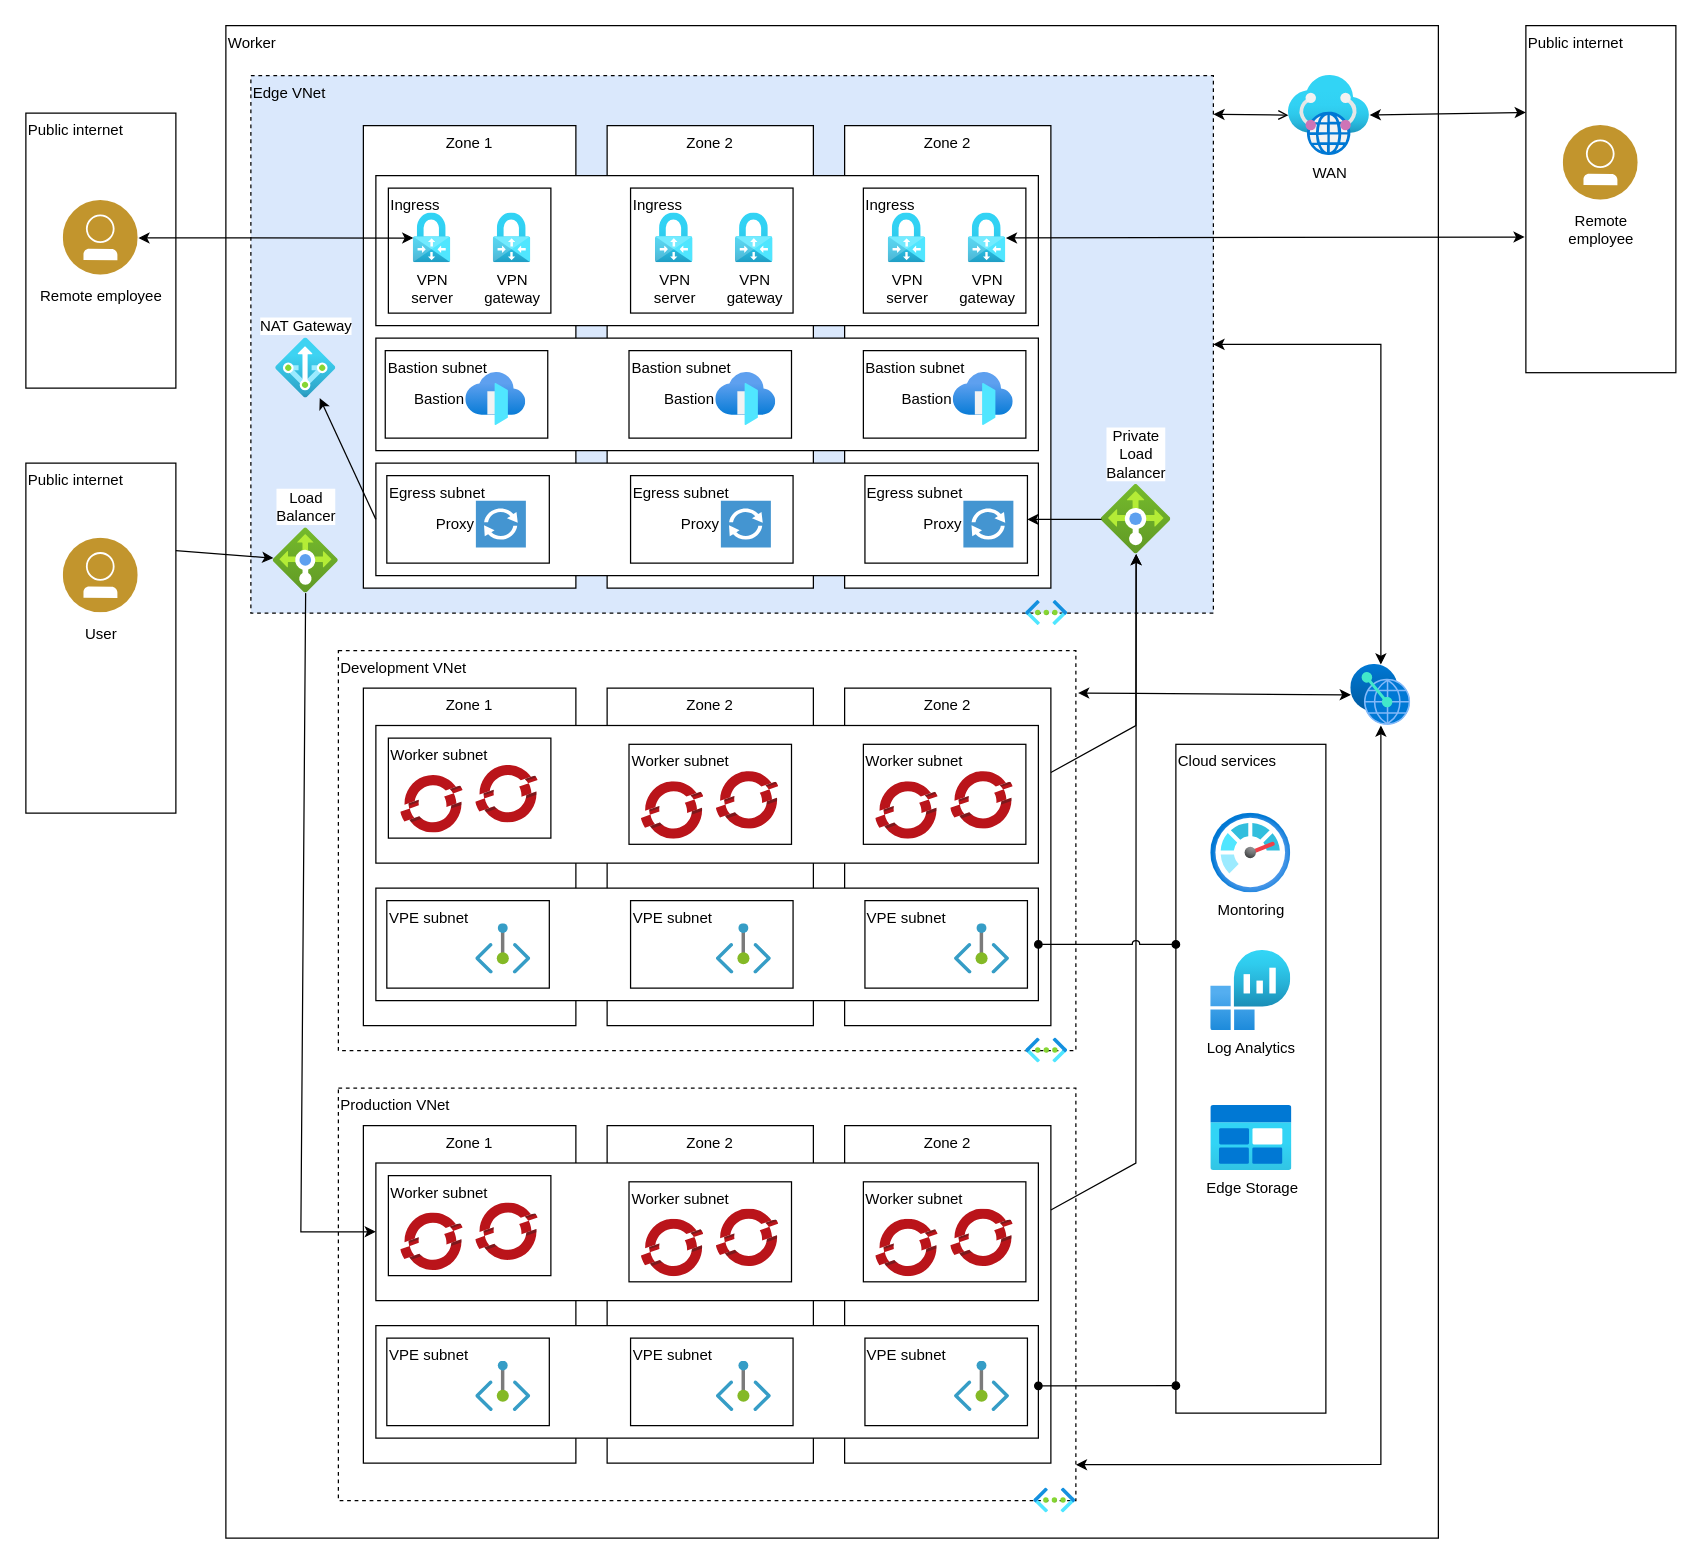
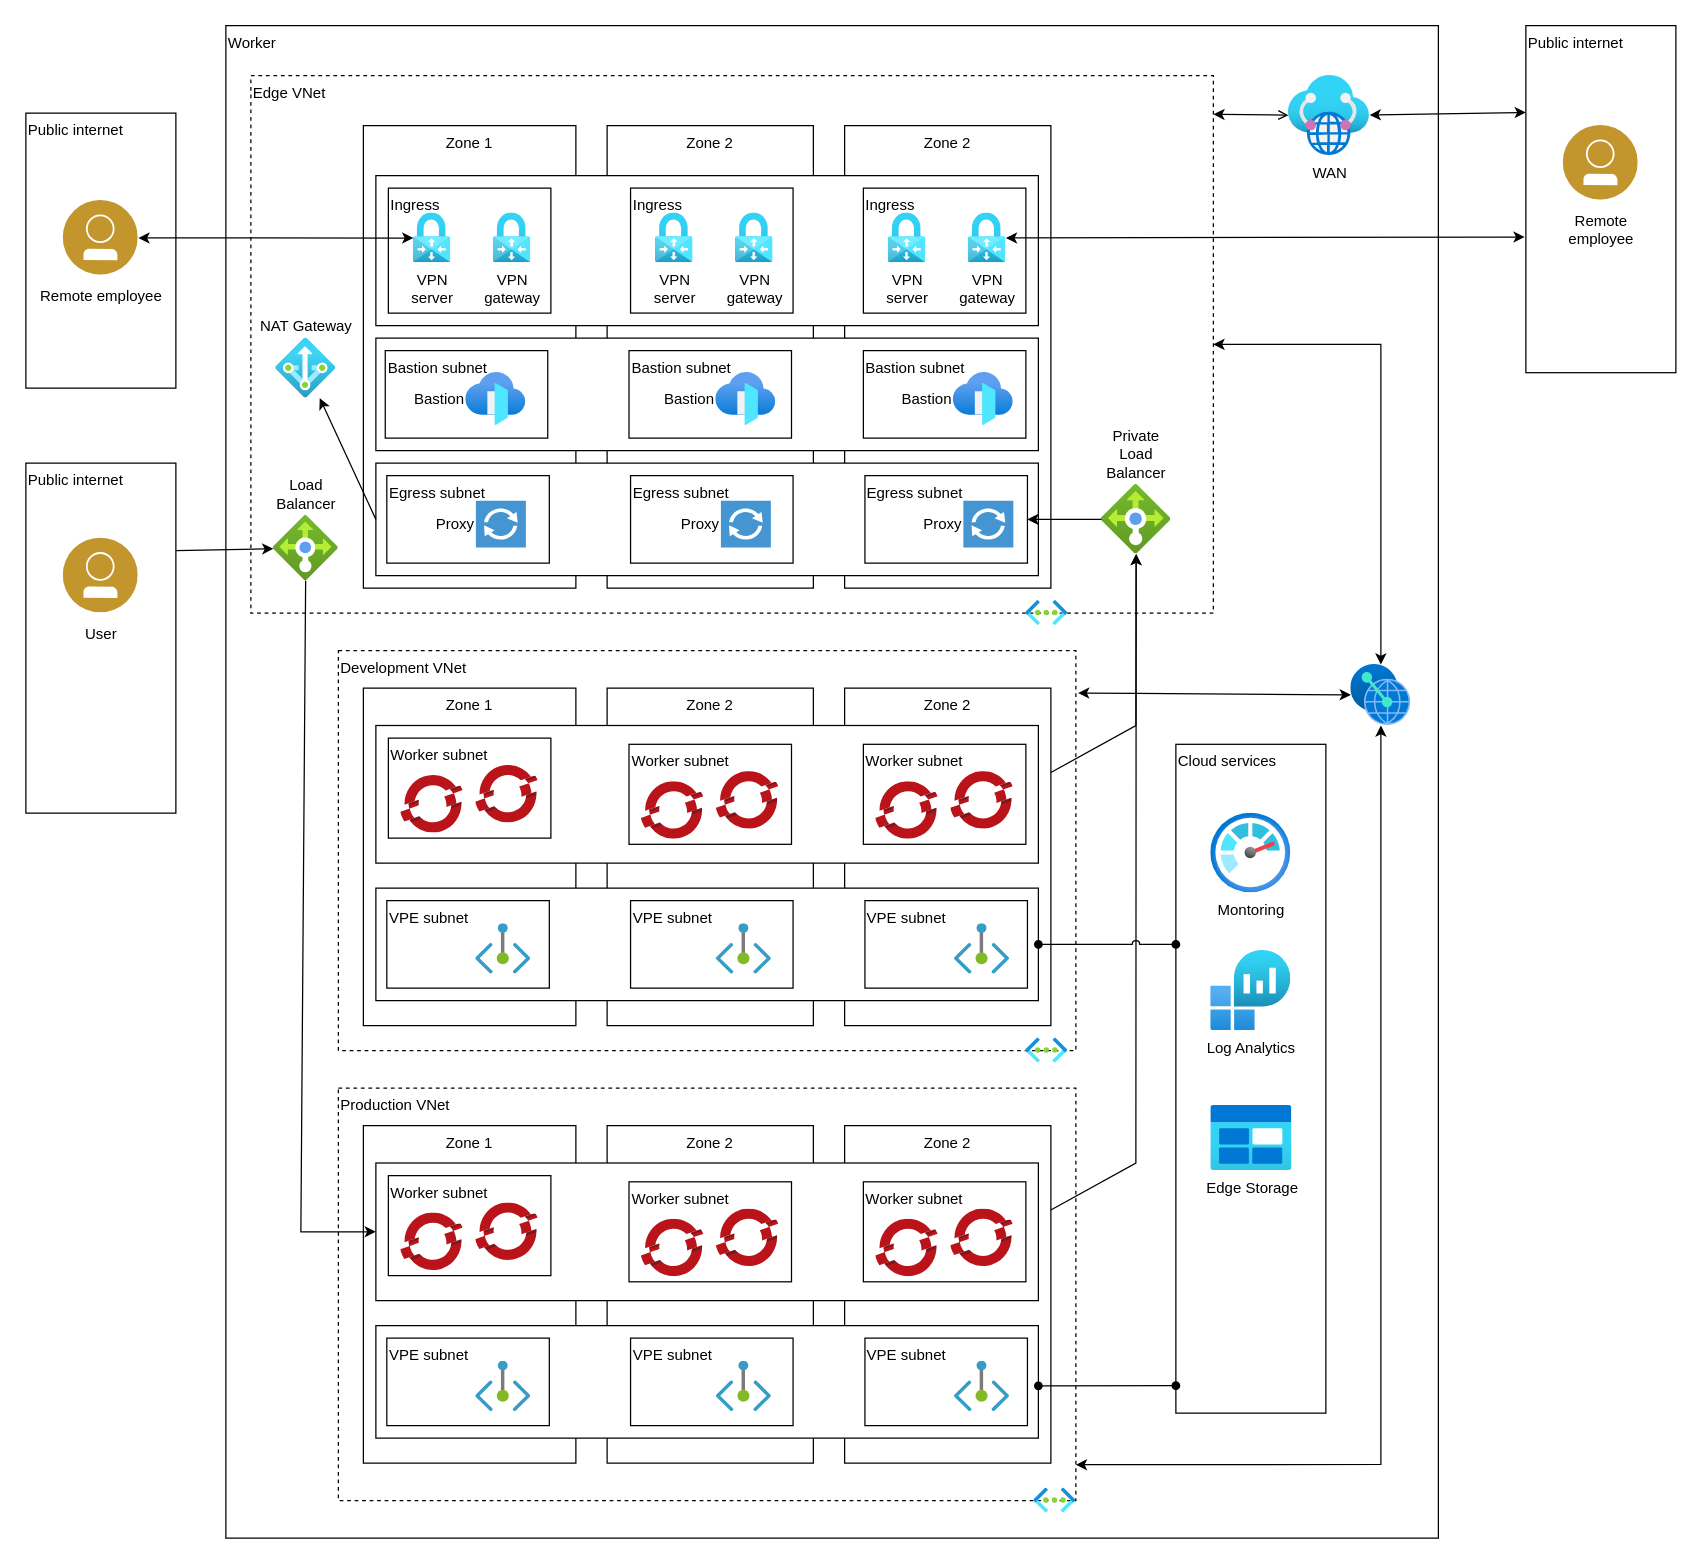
- <mxCell id="3" value="Edge VNet" style="rounded=0;whiteSpace=wrap;html=1;verticalAlign=top;align=left;dashed=1;fillColor=#dae8fc;" parent="1" vertex="1"><mxGeometry x="200" y="60" width="770" height="430" as="geometry" /></mxCell>
+ <mxCell id="3" value="Edge VNet" style="rounded=0;whiteSpace=wrap;html=1;verticalAlign=top;align=left;dashed=1;" parent="1" vertex="1"><mxGeometry x="200" y="60" width="770" height="430" as="geometry" /></mxCell>
- <mxCell id="97" value="Load&lt;br&gt;Balancer" style="aspect=fixed;html=1;points=[];align=center;image;fontSize=12;image=img/lib/azure2/networking/Load_Balancers.svg;fontColor=#000000;labelPosition=center;verticalLabelPosition=top;verticalAlign=bottom;" vertex="1" parent="1"><mxGeometry x="218" y="422" width="52" height="52" as="geometry" /></mxCell>
+ <mxCell id="97" value="Load&lt;br&gt;Balancer" style="aspect=fixed;html=1;points=[];align=center;image;fontSize=12;image=img/lib/azure2/networking/Load_Balancers.svg;fontColor=#000000;labelPosition=center;verticalLabelPosition=top;verticalAlign=bottom;" vertex="1" parent="1"><mxGeometry x="218" y="412" width="52" height="52" as="geometry" /></mxCell>
